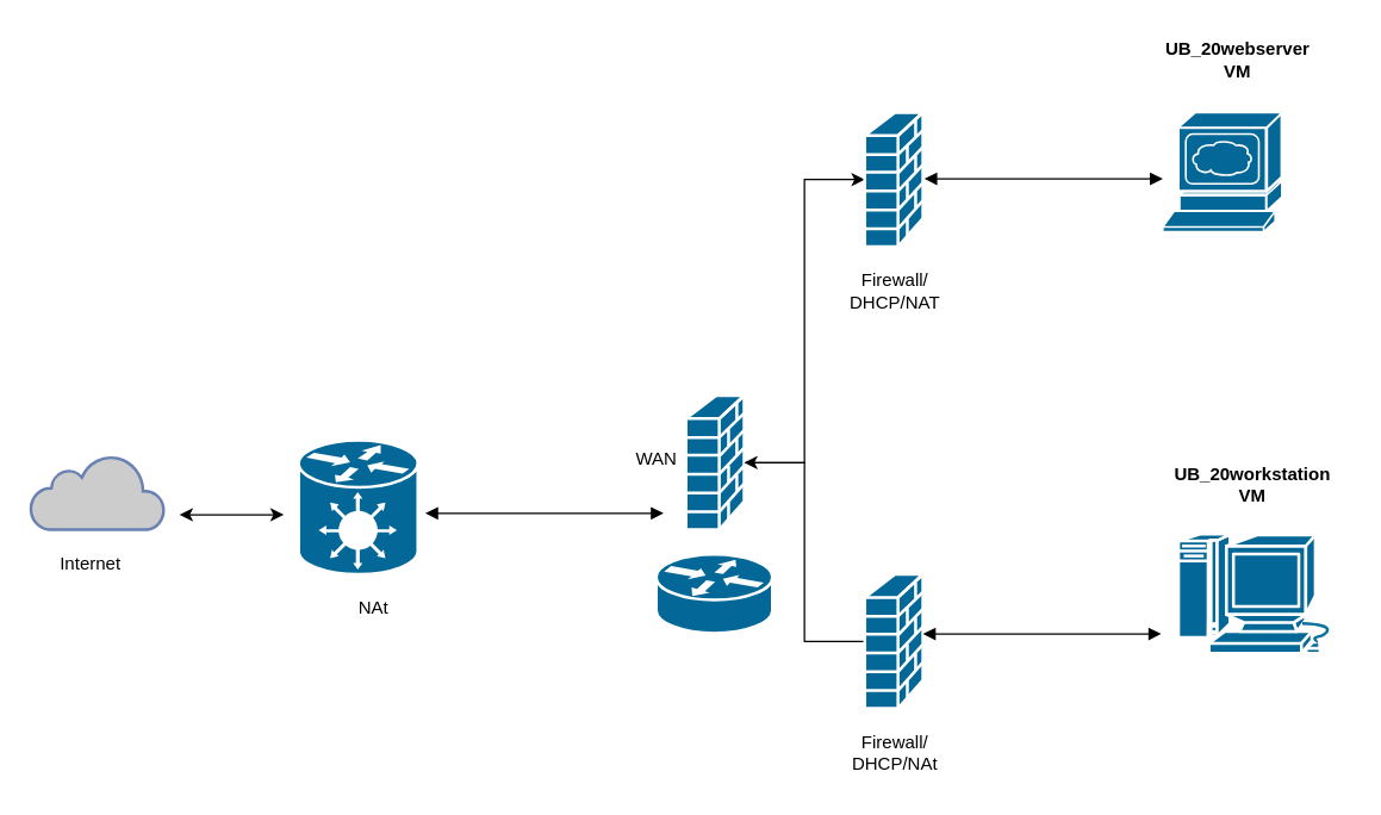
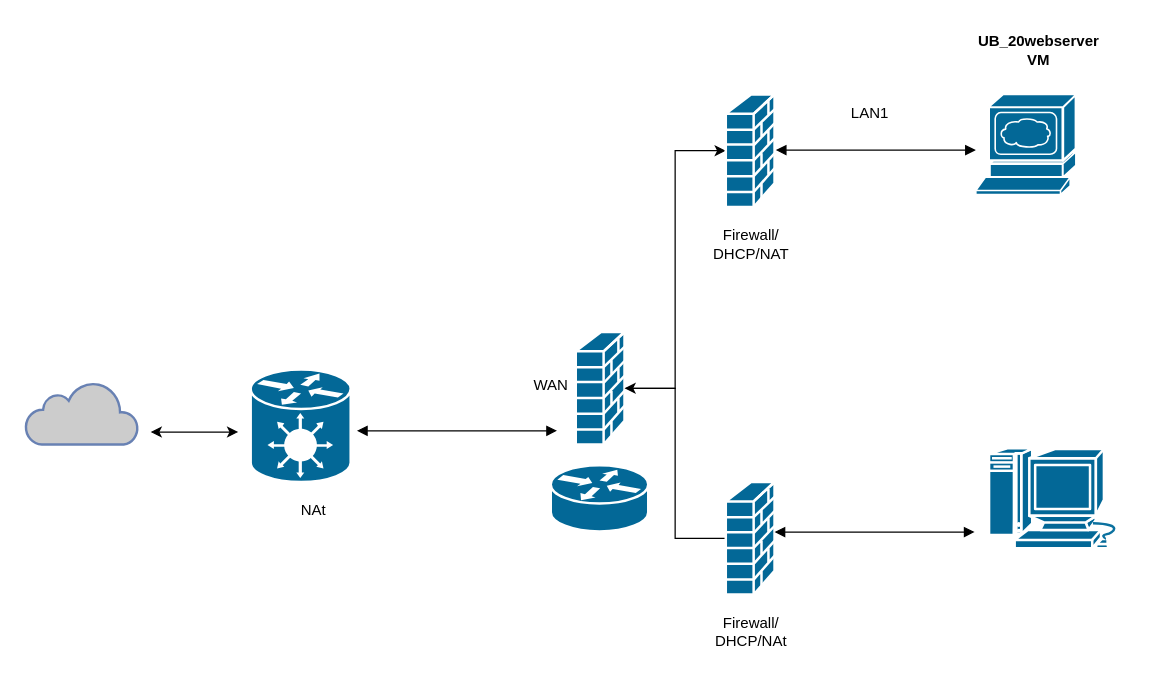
+ <mxCell id="21" value="LAN1" style="text;html=1;align=center;verticalAlign=middle;resizable=0;points=[];autosize=1;strokeColor=none;fillColor=none;" vertex="1" parent="1"><mxGeometry x="670" y="75" width="50" height="30" as="geometry" /></mxCell>
- <mxCell id="23" value="&lt;b&gt;UB_20workstation&lt;br&gt;VM&lt;/b&gt;" style="text;html=1;align=center;verticalAlign=middle;resizable=0;points=[];autosize=1;strokeColor=none;fillColor=none;" vertex="1" parent="1"><mxGeometry x="775" y="305" width="130" height="40" as="geometry" /></mxCell>
- <mxCell id="16" value="Internet" style="text;html=1;align=center;verticalAlign=middle;resizable=0;points=[];autosize=1;strokeColor=none;fillColor=none;" vertex="1" parent="1"><mxGeometry x="30" y="363" width="60" height="30" as="geometry" /></mxCell>
